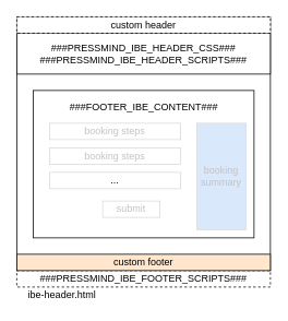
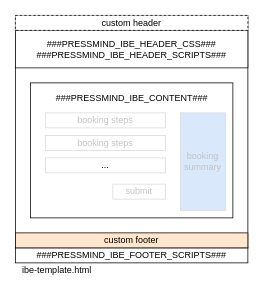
- <mxCell id="6" value="###FOOTER_IBE_CONTENT###" style="text;html=1;align=center;verticalAlign=middle;resizable=0;points=[];autosize=1;" vertex="1" parent="1"><mxGeometry x="65" y="120" width="220" height="20" as="geometry" /></mxCell>
+ <mxCell id="6" value="###PRESSMIND_IBE_CONTENT###" style="text;html=1;align=center;verticalAlign=middle;resizable=0;points=[];autosize=1;" vertex="1" parent="1"><mxGeometry x="65" y="120" width="220" height="20" as="geometry" /></mxCell>
- <mxCell id="12" value="submit" style="rounded=0;whiteSpace=wrap;html=1;strokeColor=#D9D9D9;fontColor=#C2C2C2;" vertex="1" parent="1"><mxGeometry x="125" y="245" width="70" height="20" as="geometry" /></mxCell>
+ <mxCell id="12" value="submit" style="rounded=0;whiteSpace=wrap;html=1;strokeColor=#D9D9D9;fontColor=#C2C2C2;" vertex="1" parent="1"><mxGeometry x="150" y="245" width="70" height="20" as="geometry" /></mxCell>
- <mxCell id="4" value="###PRESSMIND_IBE_FOOTER_SCRIPTS###" style="rounded=0;whiteSpace=wrap;html=1;dashed=1;" vertex="1" parent="1"><mxGeometry x="20" y="330" width="310" height="20" as="geometry" /></mxCell>
+ <mxCell id="4" value="###PRESSMIND_IBE_FOOTER_SCRIPTS###" style="rounded=0;whiteSpace=wrap;html=1;" vertex="1" parent="1"><mxGeometry x="20" y="330" width="310" height="20" as="geometry" /></mxCell>
- <mxCell id="7" value="ibe-header.html" style="text;html=1;align=center;verticalAlign=middle;resizable=0;points=[];autosize=1;" vertex="1" parent="1"><mxGeometry x="20" y="350" width="110" height="20" as="geometry" /></mxCell>
+ <mxCell id="7" value="ibe-template.html" style="text;html=1;align=center;verticalAlign=middle;resizable=0;points=[];autosize=1;" vertex="1" parent="1"><mxGeometry x="20" y="350" width="110" height="20" as="geometry" /></mxCell>
